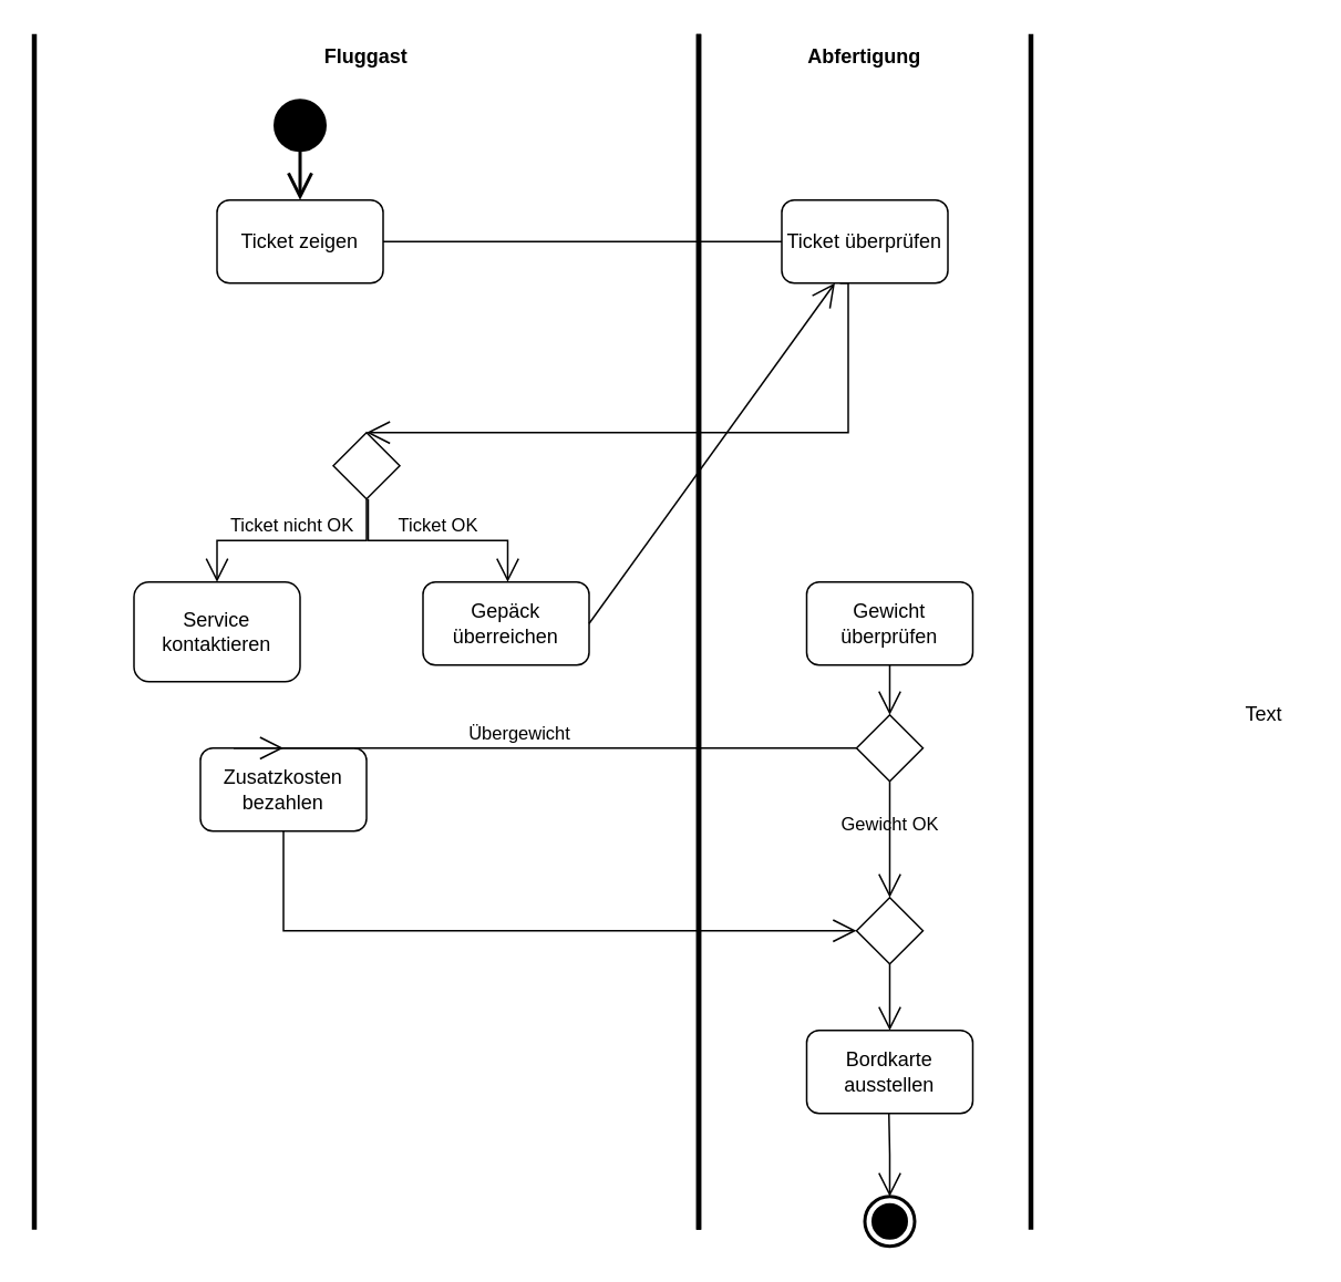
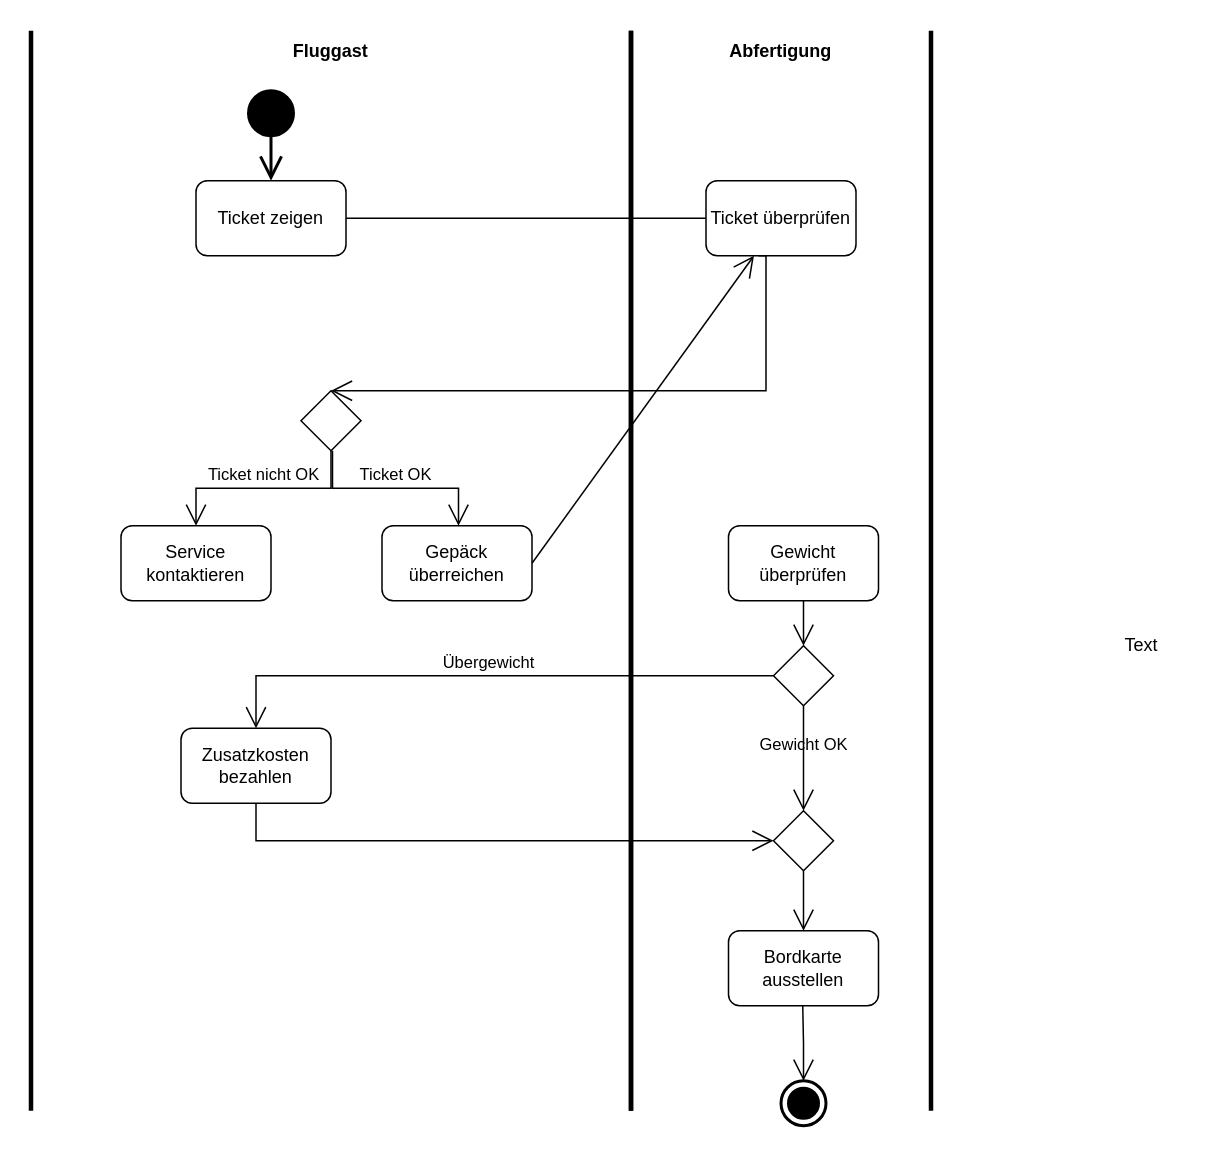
- <mxCell id="9" value="Service kontaktieren" style="shape=rect;html=1;rounded=1;whiteSpace=wrap;align=center;" vertex="1" parent="1"><mxGeometry x="80" y="350" width="100" height="60" as="geometry" /></mxCell>
+ <mxCell id="9" value="Service kontaktieren" style="shape=rect;html=1;rounded=1;whiteSpace=wrap;align=center;" vertex="1" parent="1"><mxGeometry x="80" y="350" width="100" height="50" as="geometry" /></mxCell>
- <mxCell id="13" value="Zusatzkosten bezahlen" style="shape=rect;html=1;rounded=1;whiteSpace=wrap;align=center;" vertex="1" parent="1"><mxGeometry x="120" y="450" width="100" height="50" as="geometry" /></mxCell>
+ <mxCell id="13" value="Zusatzkosten bezahlen" style="shape=rect;html=1;rounded=1;whiteSpace=wrap;align=center;" vertex="1" parent="1"><mxGeometry x="120" y="485" width="100" height="50" as="geometry" /></mxCell>
